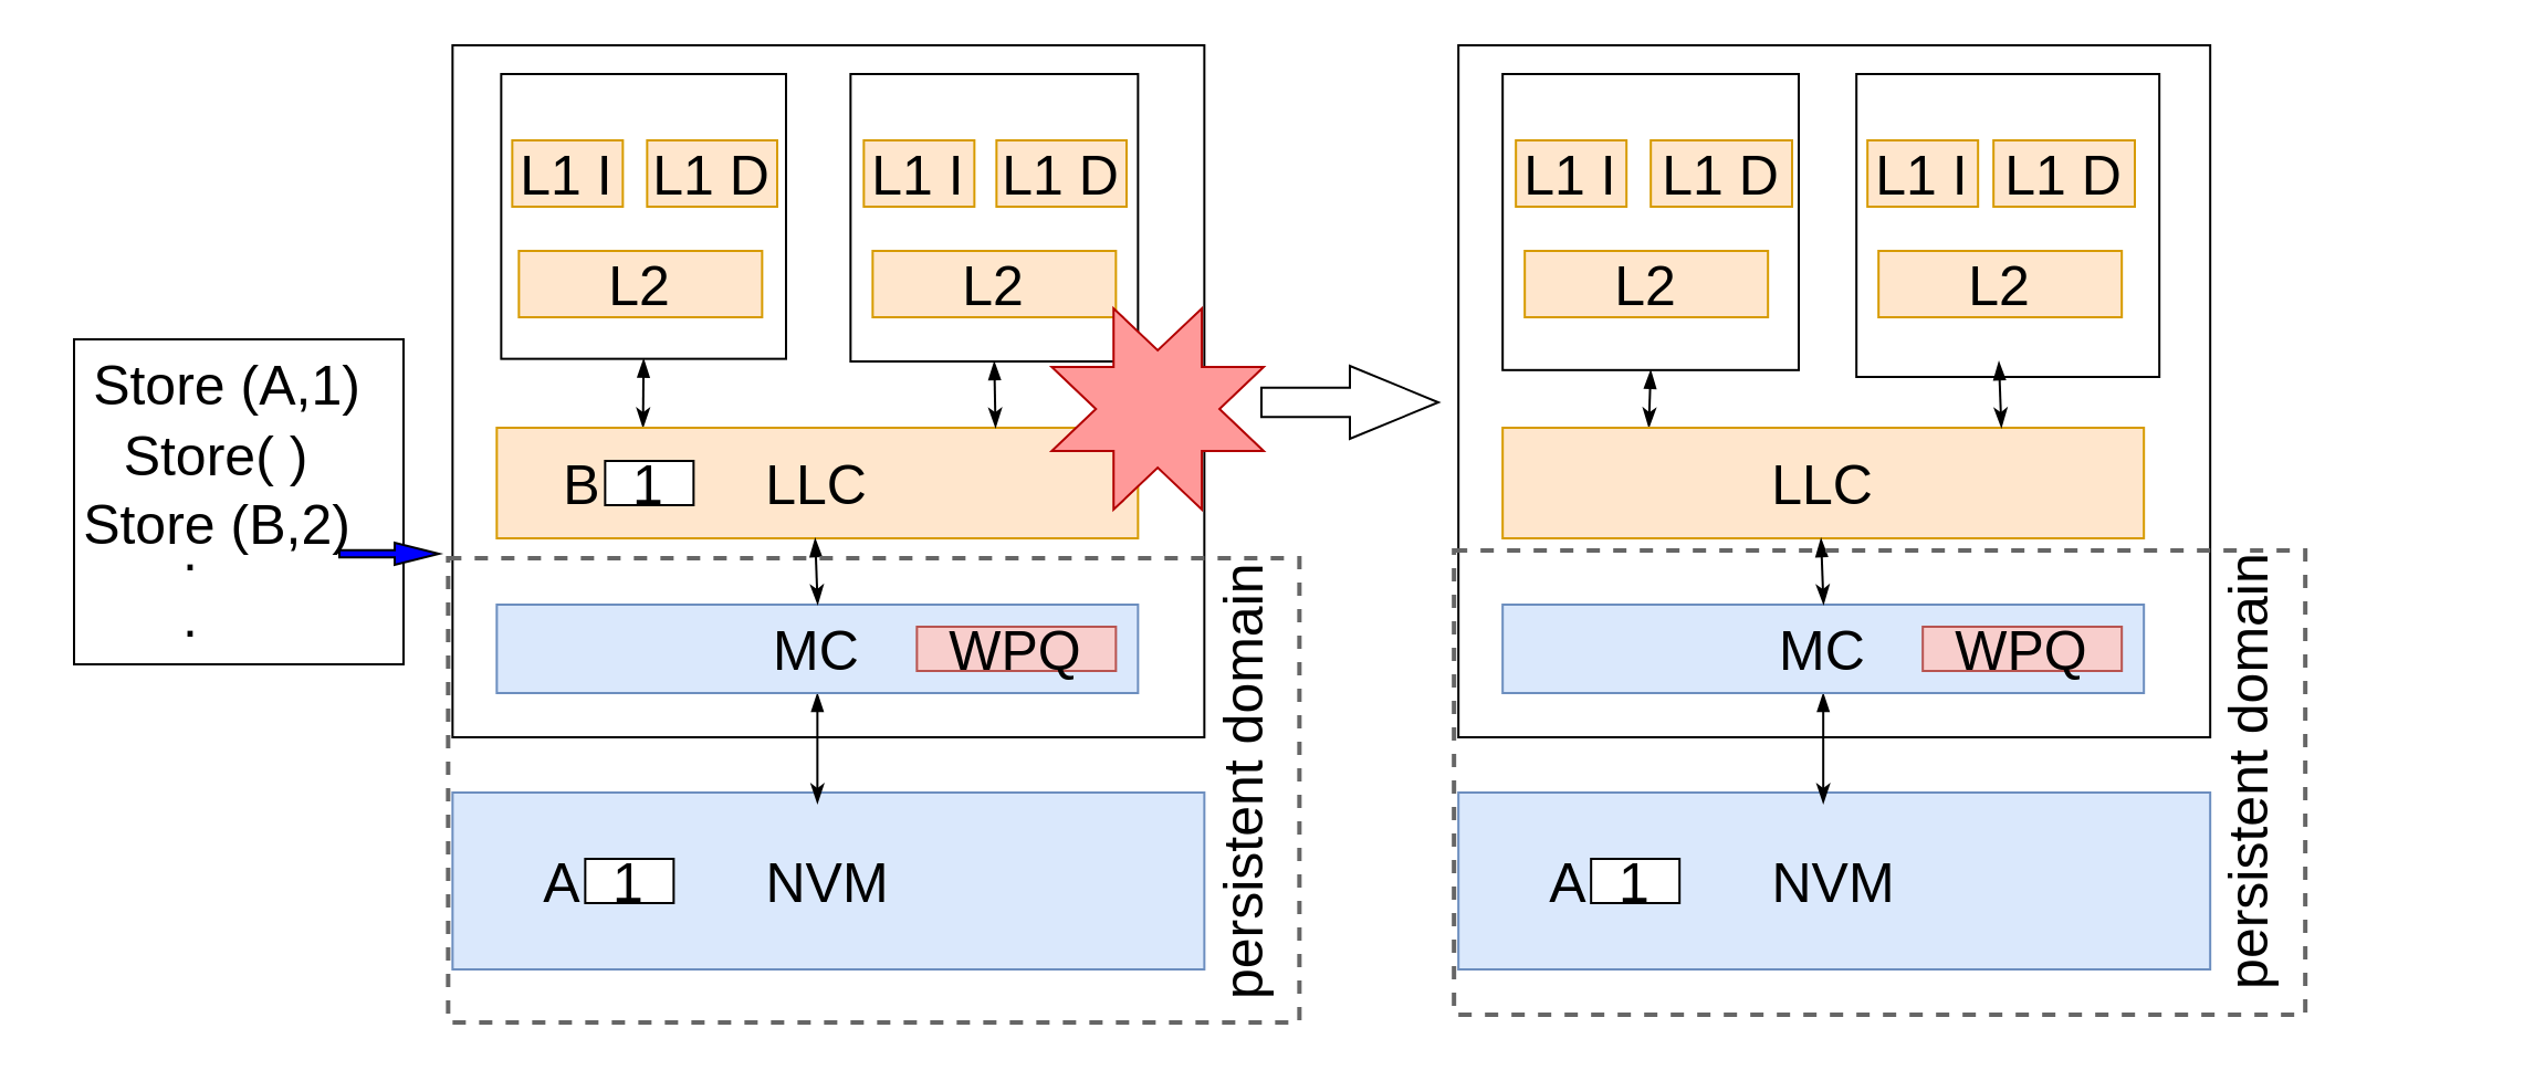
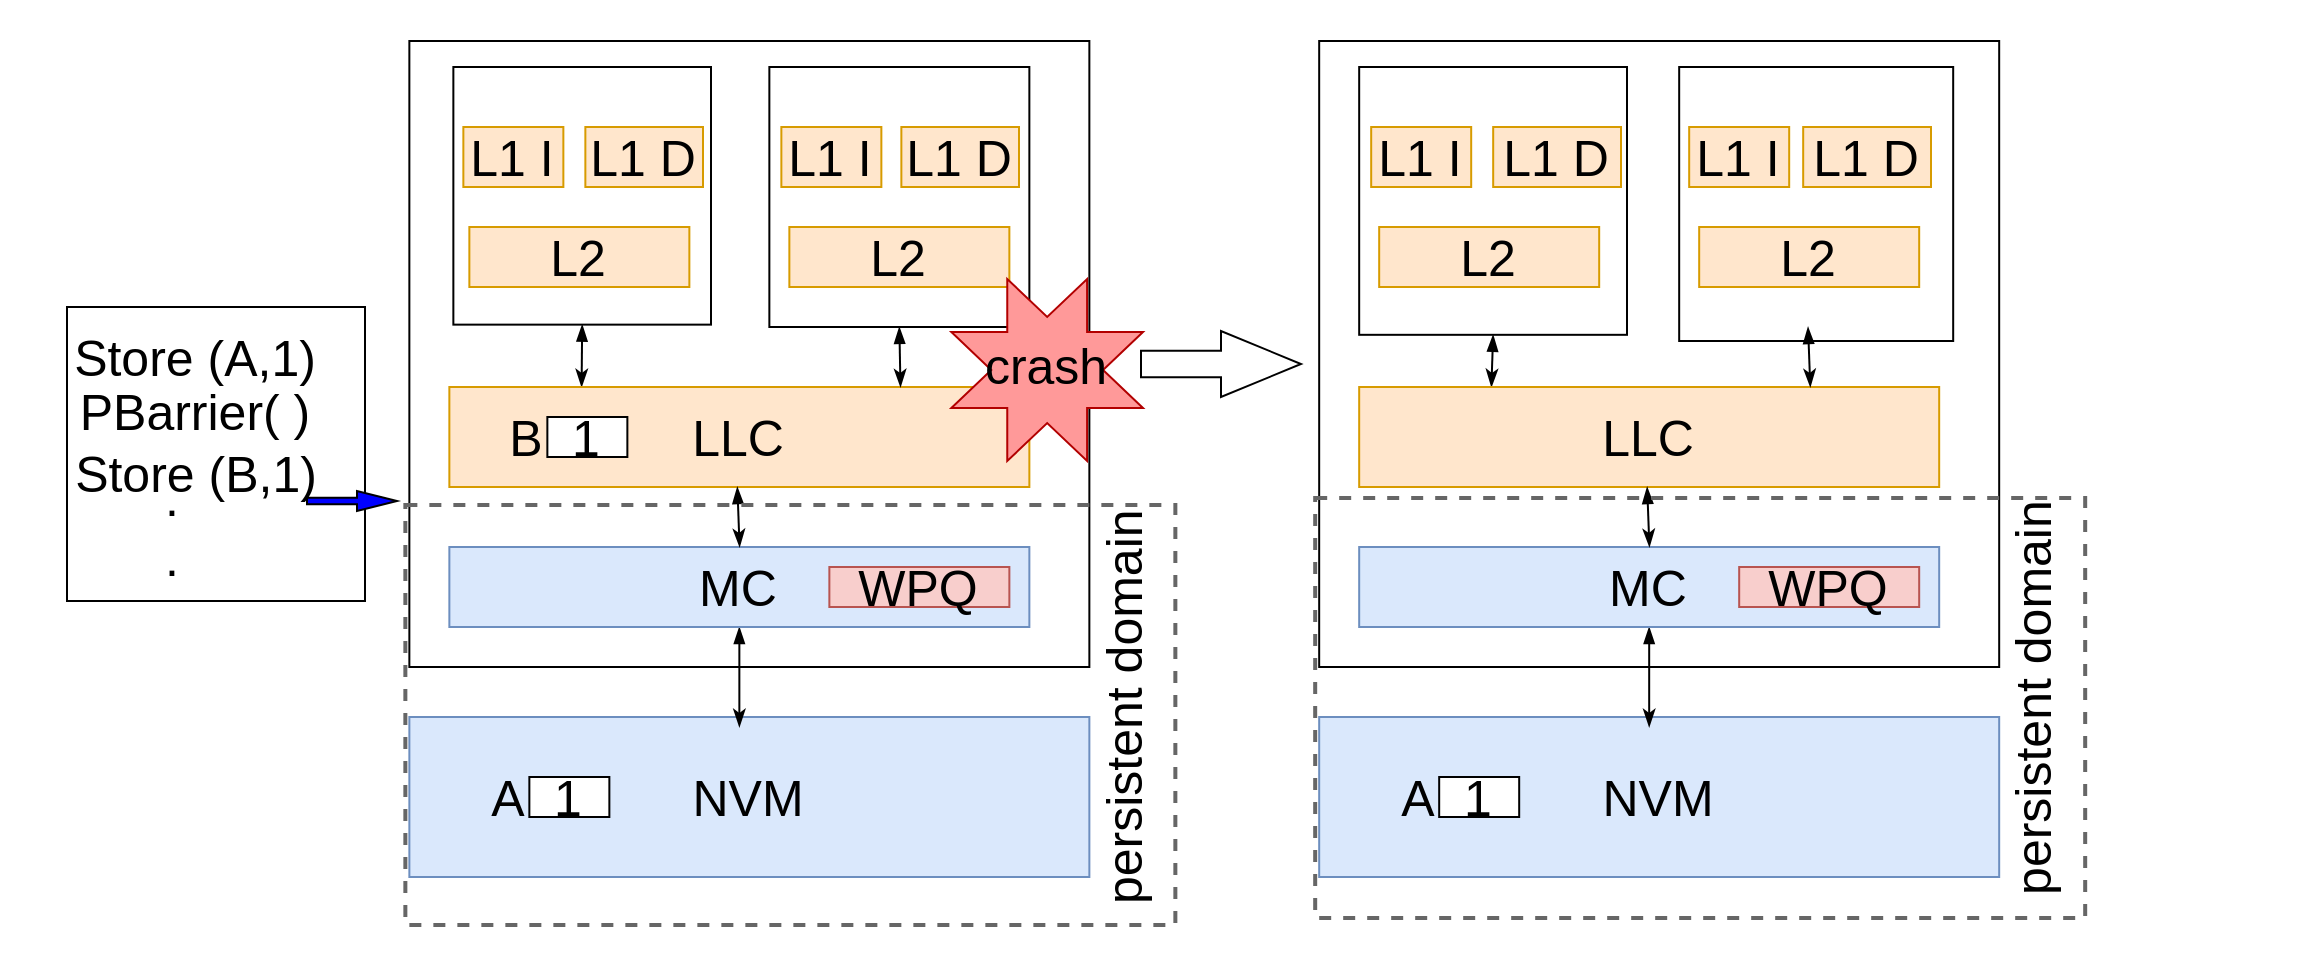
- <mxCell id="21" value="Store (A,1)" style="text;html=1;strokeColor=none;fillColor=none;align=center;verticalAlign=middle;whiteSpace=wrap;rounded=0;fontSize=25;fontStyle=0" parent="1" vertex="1"><mxGeometry x="40" y="163" width="125" height="20" as="geometry" /></mxCell>
+ <mxCell id="21" value="Store (A,1)" style="text;html=1;strokeColor=none;fillColor=none;align=center;verticalAlign=middle;whiteSpace=wrap;rounded=0;fontSize=25;fontStyle=0" parent="1" vertex="1"><mxGeometry x="35" y="168" width="125" height="20" as="geometry" /></mxCell>
+ <mxCell id="49" value="crash" style="text;html=1;strokeColor=none;fillColor=none;align=center;verticalAlign=middle;whiteSpace=wrap;rounded=0;fontSize=25;fontStyle=0" parent="1" vertex="1"><mxGeometry x="503" y="172" width="40" height="20" as="geometry" /></mxCell>
- <mxCell id="20" value="Store( )" style="text;html=1;strokeColor=none;fillColor=none;align=center;verticalAlign=middle;whiteSpace=wrap;rounded=0;fontSize=25;fontStyle=0" parent="1" vertex="1"><mxGeometry x="20" y="195" width="155" height="20" as="geometry" /></mxCell>
+ <mxCell id="20" value="PBarrier( )" style="text;html=1;strokeColor=none;fillColor=none;align=center;verticalAlign=middle;whiteSpace=wrap;rounded=0;fontSize=25;fontStyle=0" parent="1" vertex="1"><mxGeometry x="20" y="195" width="155" height="20" as="geometry" /></mxCell>
- <mxCell id="22" value="Store (B,2)" style="text;html=1;strokeColor=none;fillColor=none;align=center;verticalAlign=middle;whiteSpace=wrap;rounded=0;fontSize=25;fontStyle=0" parent="1" vertex="1"><mxGeometry x="33" y="226" width="130" height="20" as="geometry" /></mxCell>
+ <mxCell id="22" value="Store (B,1)" style="text;html=1;strokeColor=none;fillColor=none;align=center;verticalAlign=middle;whiteSpace=wrap;rounded=0;fontSize=25;fontStyle=0" parent="1" vertex="1"><mxGeometry x="33" y="226" width="130" height="20" as="geometry" /></mxCell>
